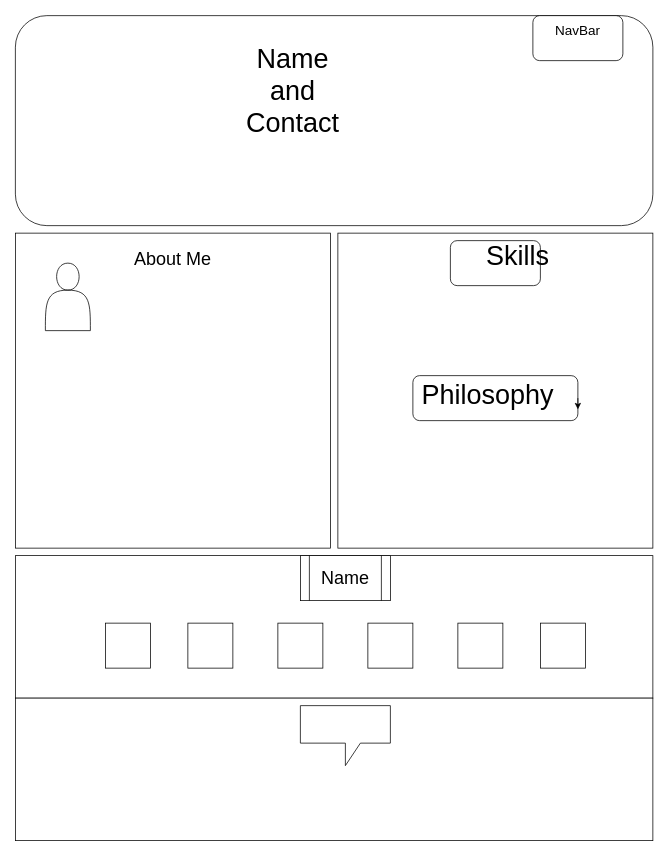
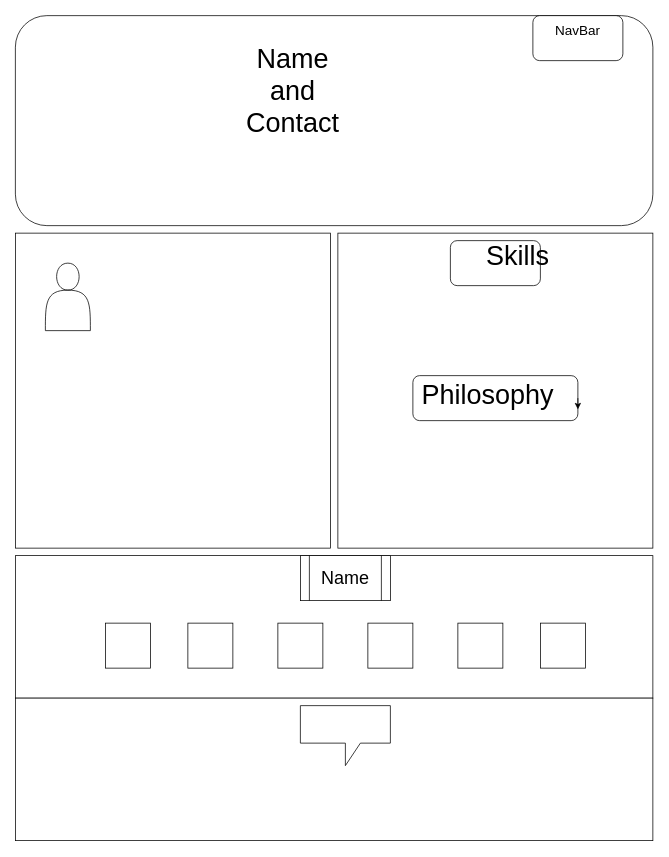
- <mxCell id="8" value="&lt;font style=&quot;font-size: 24px&quot;&gt;About Me&lt;/font&gt;" style="text;html=1;strokeColor=none;fillColor=none;align=center;verticalAlign=middle;whiteSpace=wrap;rounded=0;" parent="1" vertex="1"><mxGeometry x="160" y="320" width="140" height="50" as="geometry" /></mxCell>
